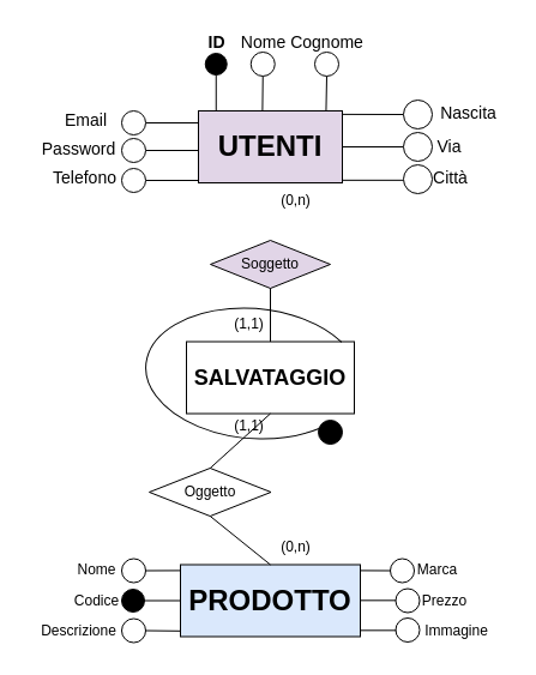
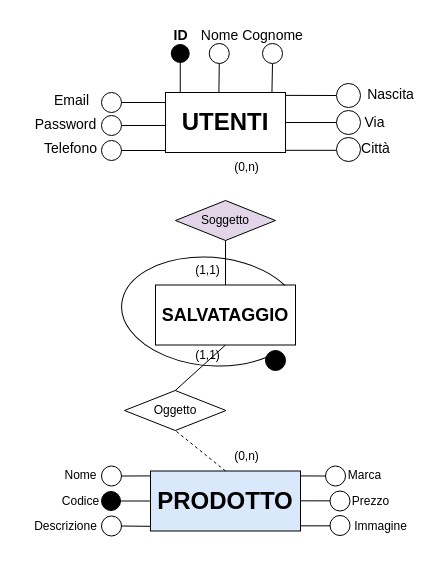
- <mxCell id="2" value="&lt;b&gt;&lt;font style=&quot;font-size: 24px;&quot;&gt;UTENTI&lt;/font&gt;&lt;/b&gt;" style="rounded=0;whiteSpace=wrap;html=1;fillColor=#e1d5e7;" vertex="1" parent="1"><mxGeometry x="165" y="92" width="120" height="60" as="geometry" /></mxCell>
+ <mxCell id="2" value="&lt;b&gt;&lt;font style=&quot;font-size: 24px;&quot;&gt;UTENTI&lt;/font&gt;&lt;/b&gt;" style="rounded=0;whiteSpace=wrap;html=1;" vertex="1" parent="1"><mxGeometry x="165" y="92" width="120" height="60" as="geometry" /></mxCell>
- <mxCell id="55" value="" style="endArrow=none;html=1;rounded=0;exitX=0.5;exitY=0;exitDx=0;exitDy=0;entryX=0.5;entryY=1;entryDx=0;entryDy=0;" edge="1" parent="1" source="24" target="52"><mxGeometry width="50" height="50" relative="1" as="geometry"><mxPoint x="262" y="450" as="sourcePoint" /><mxPoint x="312" y="400" as="targetPoint" /></mxGeometry></mxCell>
+ <mxCell id="55" value="" style="endArrow=none;html=1;rounded=0;exitX=0.5;exitY=0;exitDx=0;exitDy=0;entryX=0.5;entryY=1;entryDx=0;entryDy=0;dashed=1;" edge="1" parent="1" source="24" target="52"><mxGeometry width="50" height="50" relative="1" as="geometry"><mxPoint x="262" y="450" as="sourcePoint" /><mxPoint x="312" y="400" as="targetPoint" /></mxGeometry></mxCell>
